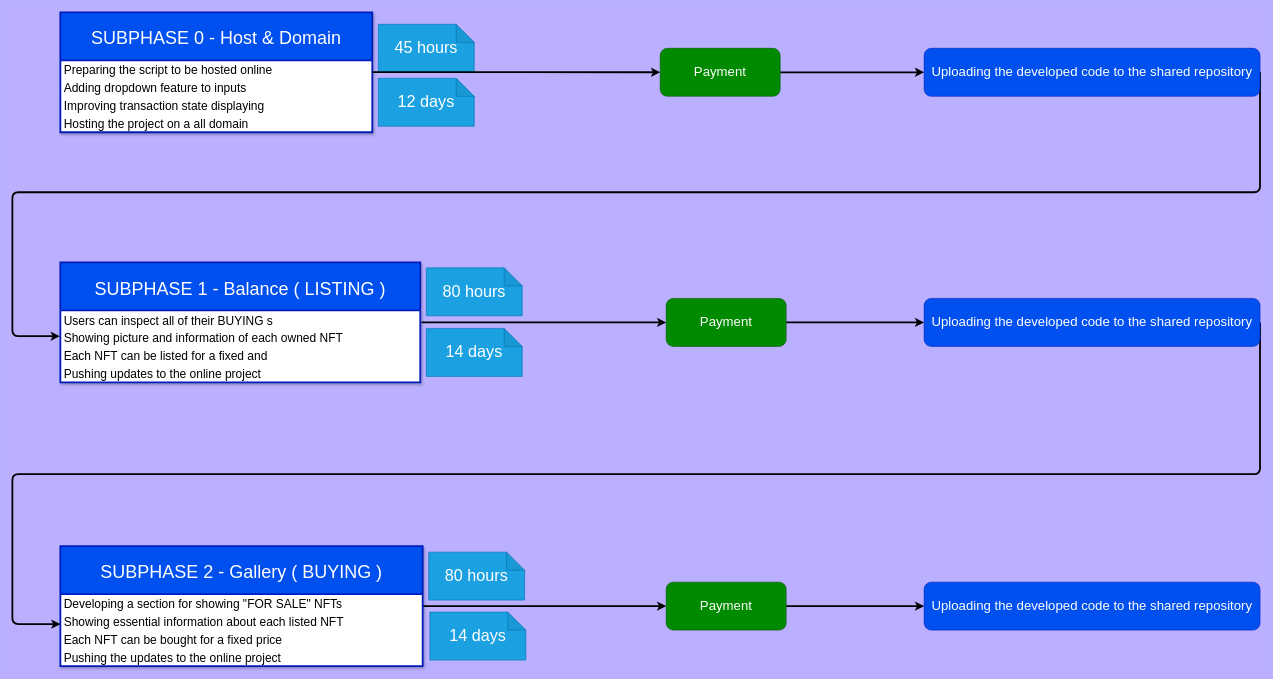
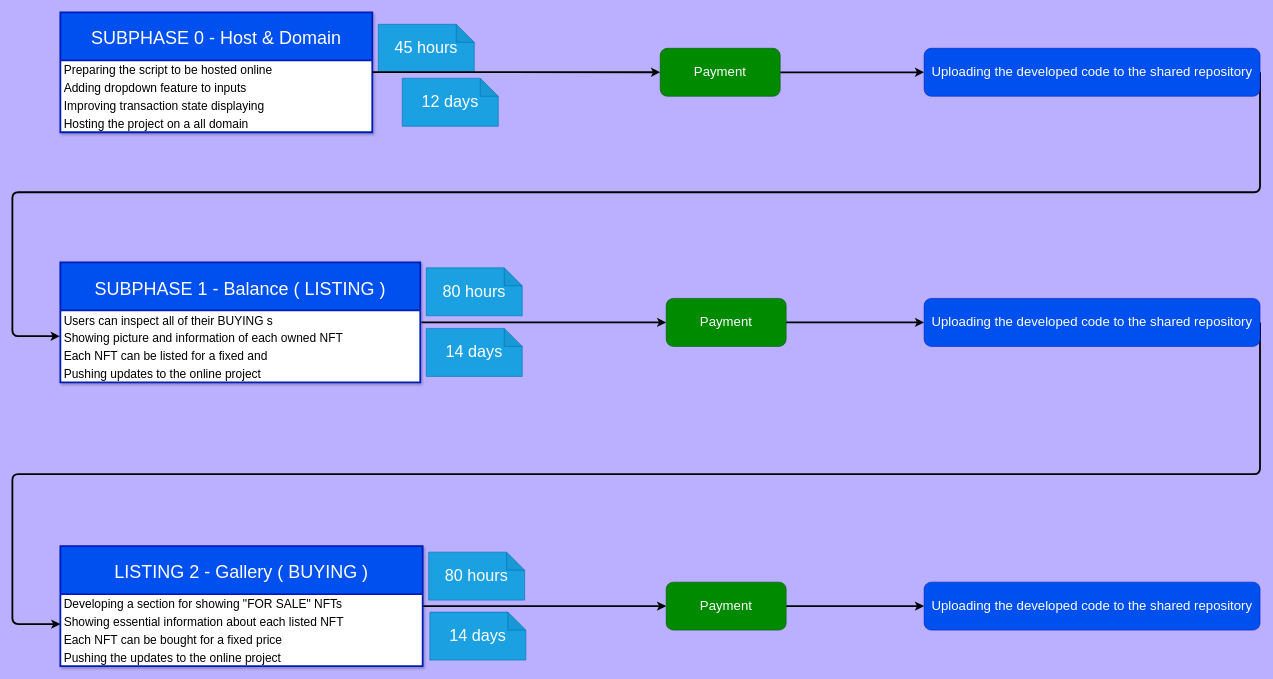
- <mxCell id="19" value="&lt;font style=&quot;font-size: 27px;&quot;&gt;12 days&lt;/font&gt;" style="shape=note;whiteSpace=wrap;html=1;backgroundOutline=1;darkOpacity=0.05;fontSize=27;fillColor=#1ba1e2;fontColor=#ffffff;strokeColor=#006EAF;" parent="1" vertex="1"><mxGeometry x="630" y="130" width="160" height="80" as="geometry" /></mxCell>
+ <mxCell id="19" value="&lt;font style=&quot;font-size: 27px;&quot;&gt;12 days&lt;/font&gt;" style="shape=note;whiteSpace=wrap;html=1;backgroundOutline=1;darkOpacity=0.05;fontSize=27;fillColor=#1ba1e2;fontColor=#ffffff;strokeColor=#006EAF;" parent="1" vertex="1"><mxGeometry x="670" y="130" width="160" height="80" as="geometry" /></mxCell>
- <mxCell id="13" value="SUBPHASE 2 - Gallery ( BUYING )" style="swimlane;fontStyle=0;childLayout=stackLayout;horizontal=1;startSize=80;horizontalStack=0;resizeParent=1;resizeParentMax=0;resizeLast=0;collapsible=1;marginBottom=0;fontSize=30;rounded=0;shadow=1;sketch=0;glass=0;swimlaneLine=1;strokeWidth=3;fillColor=#0050ef;fontColor=#ffffff;strokeColor=#001DBC;swimlaneFillColor=default;" parent="1" vertex="1"><mxGeometry x="100" y="910" width="604" height="200" as="geometry" /></mxCell>
+ <mxCell id="13" value="LISTING 2 - Gallery ( BUYING )" style="swimlane;fontStyle=0;childLayout=stackLayout;horizontal=1;startSize=80;horizontalStack=0;resizeParent=1;resizeParentMax=0;resizeLast=0;collapsible=1;marginBottom=0;fontSize=30;rounded=0;shadow=1;sketch=0;glass=0;swimlaneLine=1;strokeWidth=3;fillColor=#0050ef;fontColor=#ffffff;strokeColor=#001DBC;swimlaneFillColor=default;" parent="1" vertex="1"><mxGeometry x="100" y="910" width="604" height="200" as="geometry" /></mxCell>
